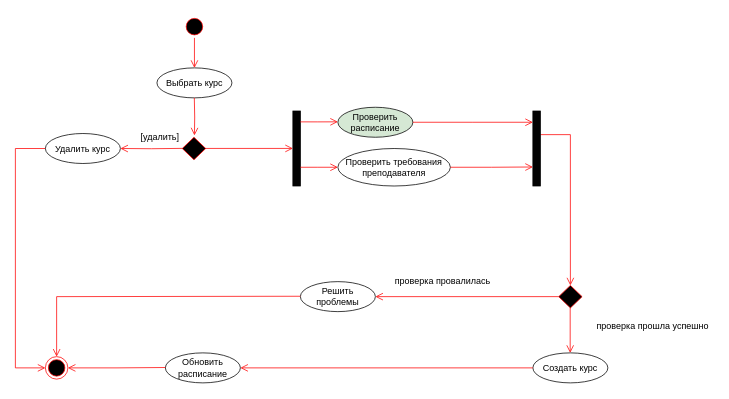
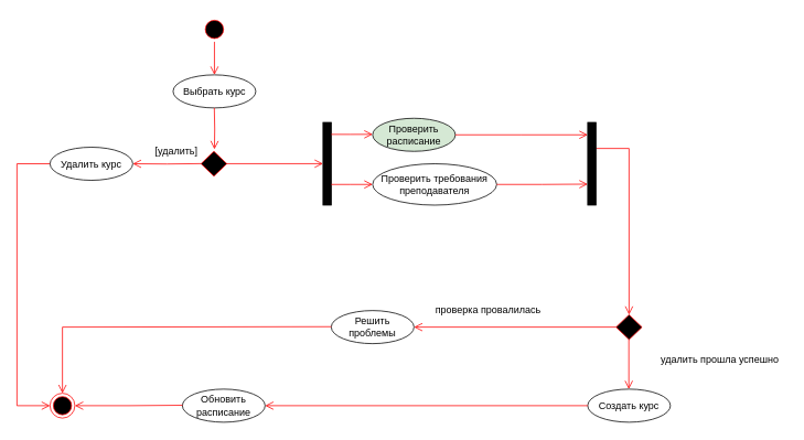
- <mxCell id="32" value="проверка прошла успешно" style="text;html=1;strokeColor=none;fillColor=none;align=center;verticalAlign=middle;whiteSpace=wrap;rounded=0;" vertex="1" parent="1"><mxGeometry x="790" y="420" width="160" height="30" as="geometry" /></mxCell>
+ <mxCell id="32" value="удалить прошла успешно" style="text;html=1;strokeColor=none;fillColor=none;align=center;verticalAlign=middle;whiteSpace=wrap;rounded=0;" vertex="1" parent="1"><mxGeometry x="790" y="420" width="160" height="30" as="geometry" /></mxCell>
